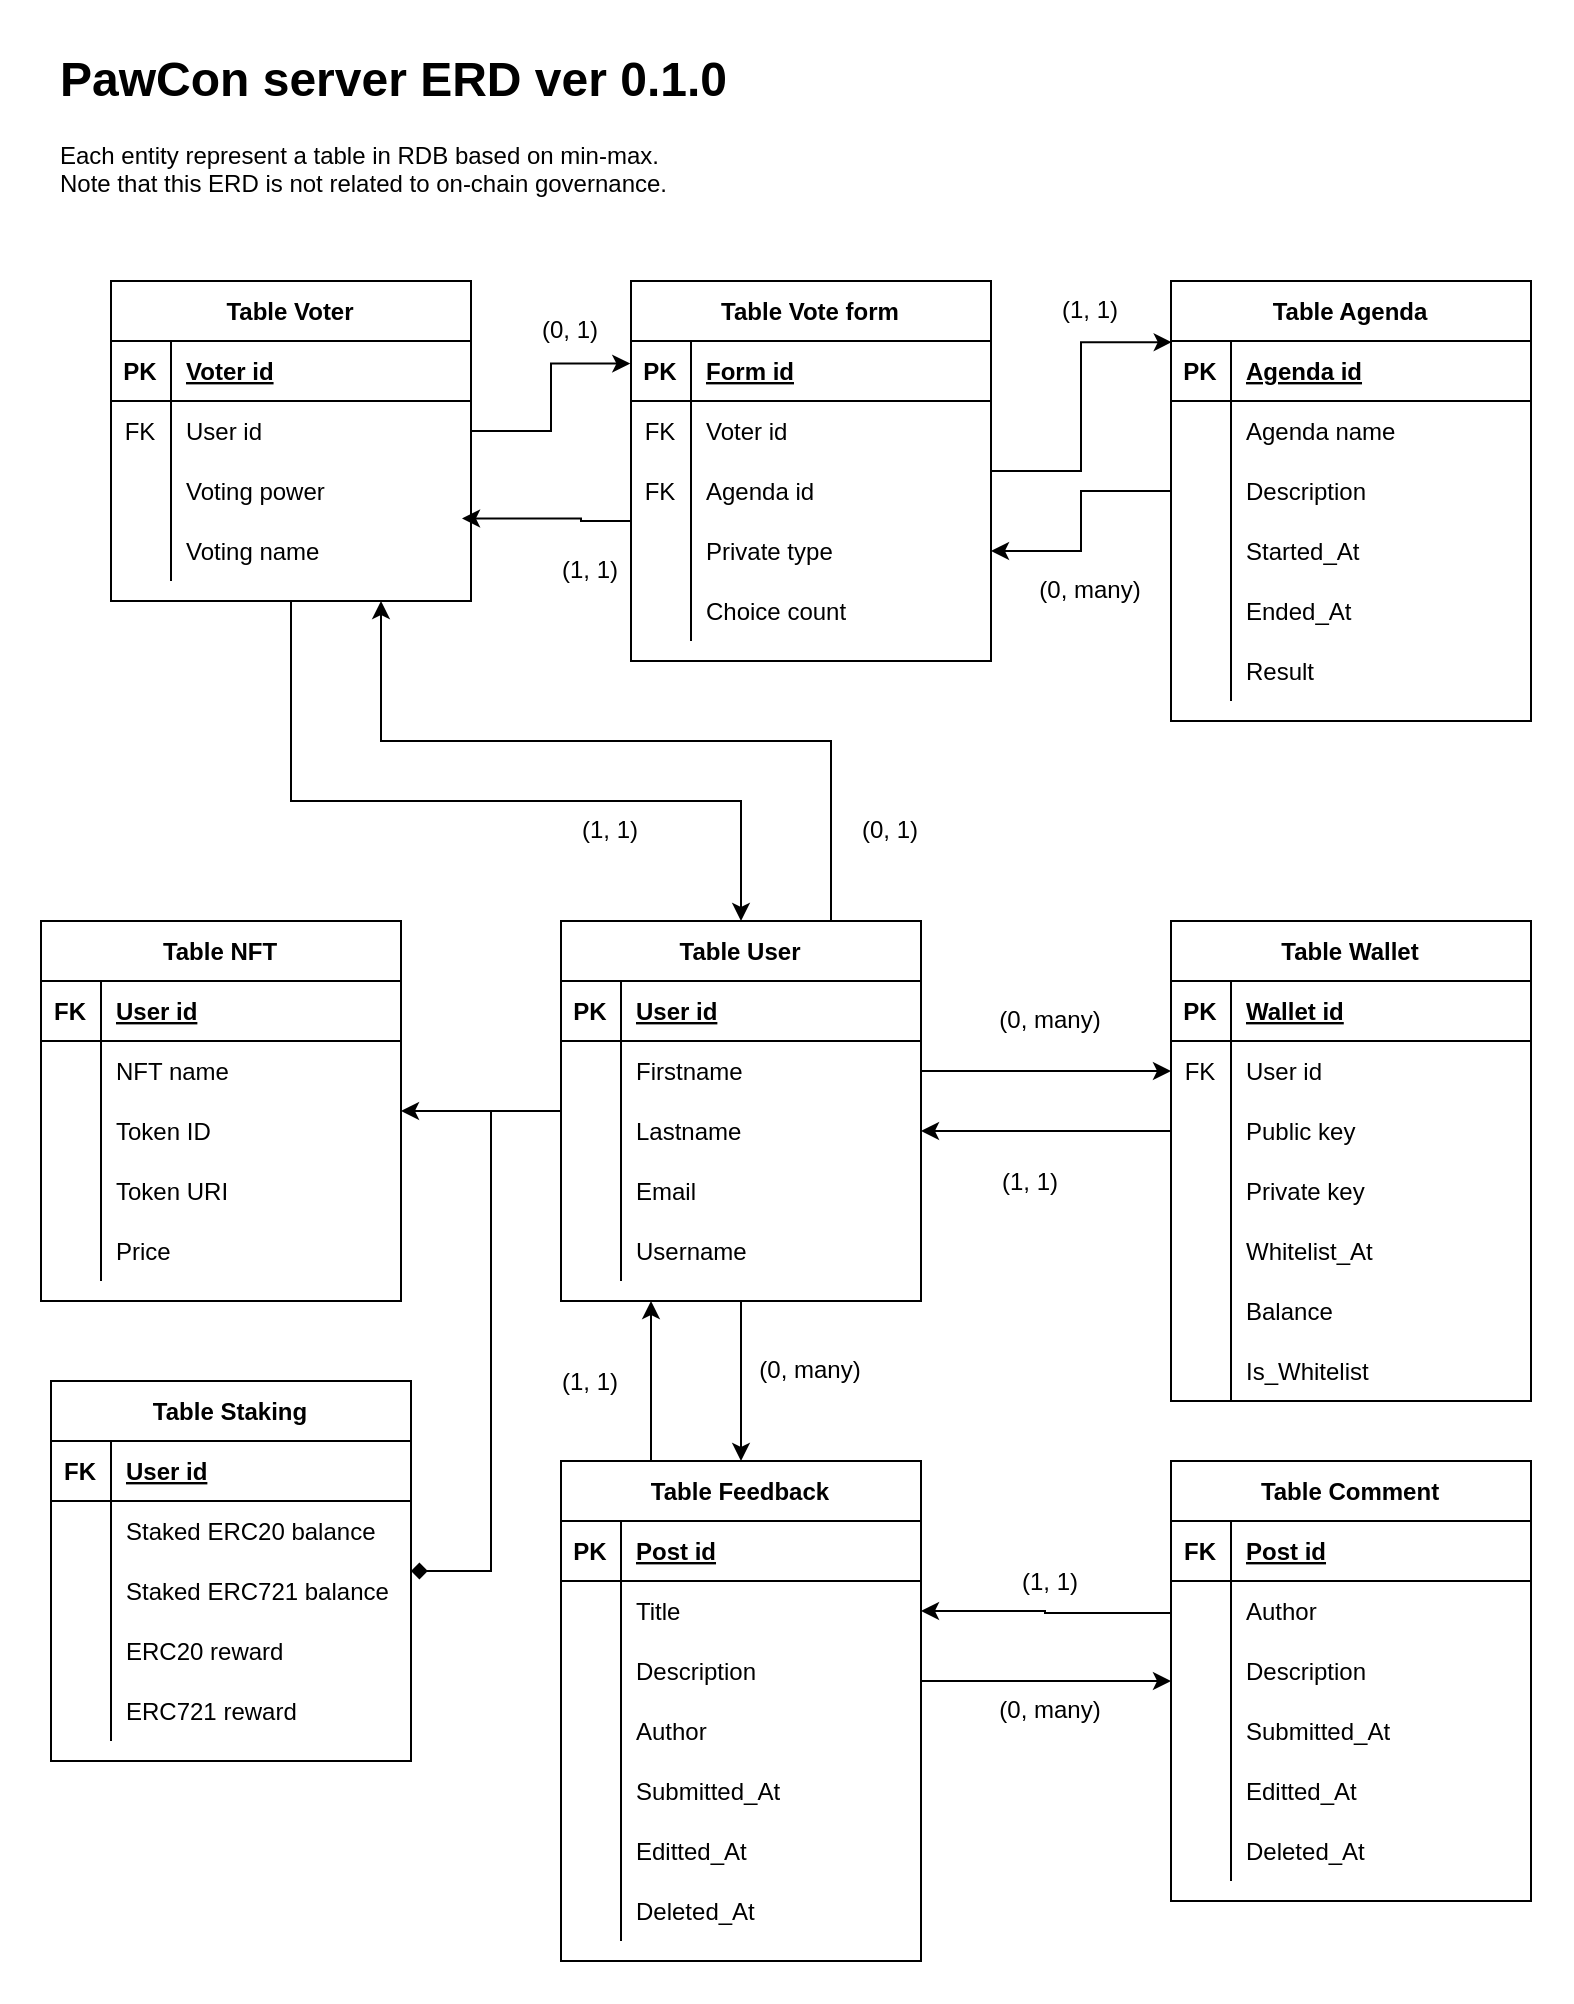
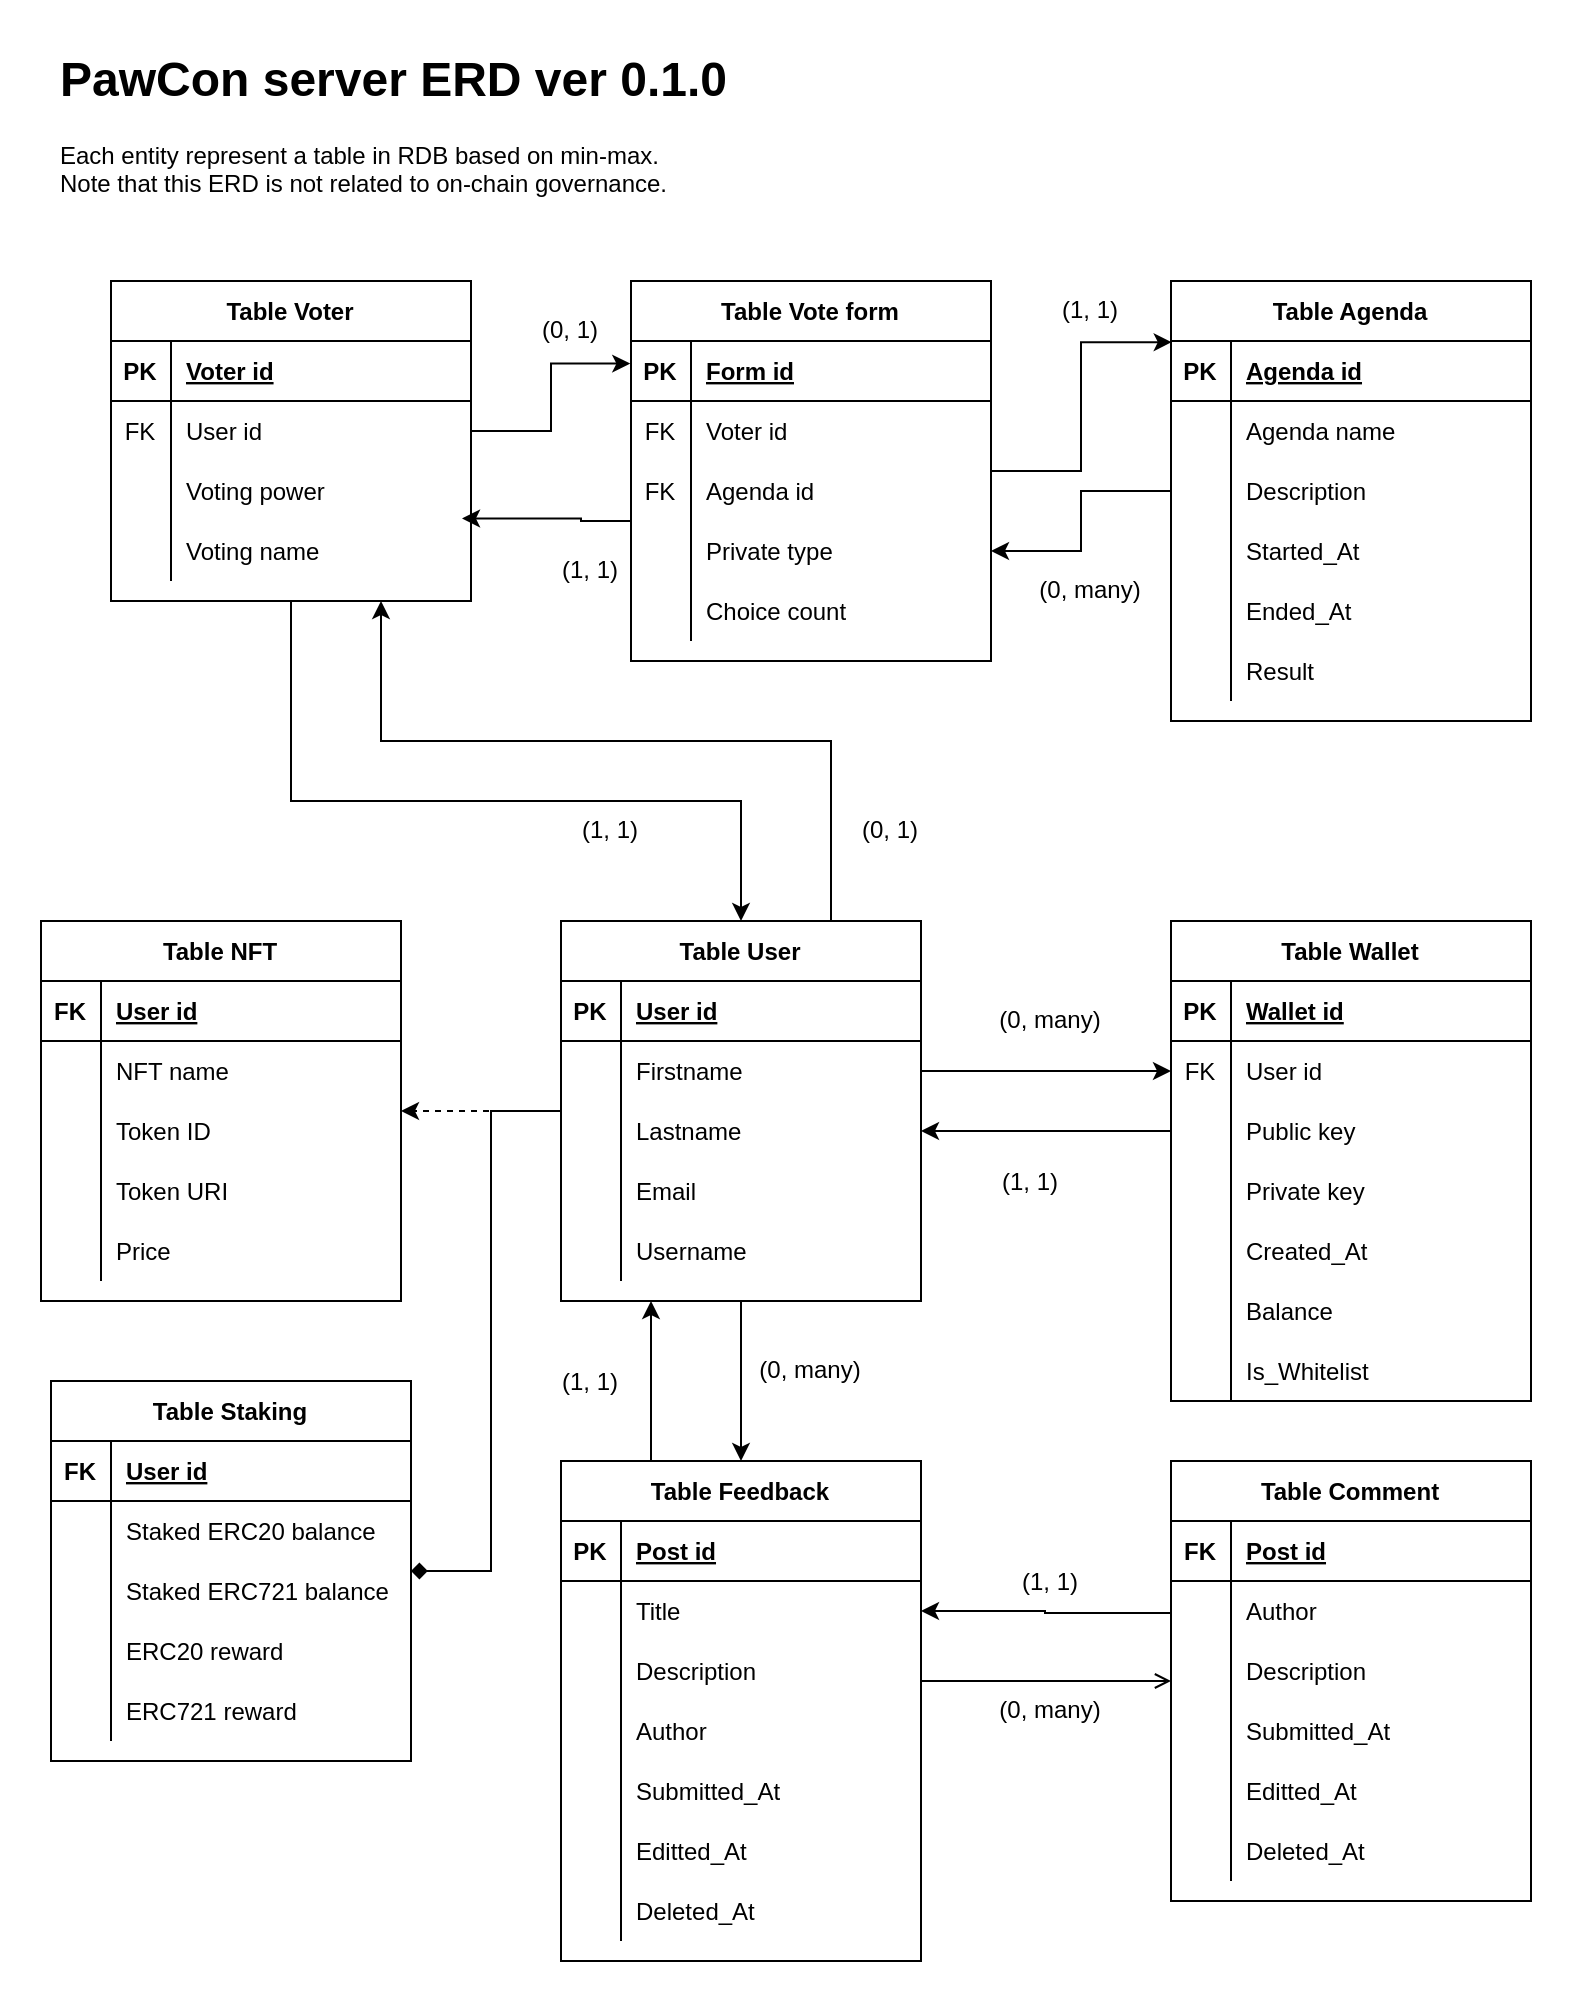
- <mxCell id="27" value="" style="edgeStyle=orthogonalEdgeStyle;rounded=0;orthogonalLoop=1;jettySize=auto;html=1;" edge="1" parent="1" source="29" target="156"><mxGeometry relative="1" as="geometry" /></mxCell>
+ <mxCell id="27" value="" style="edgeStyle=orthogonalEdgeStyle;rounded=0;orthogonalLoop=1;jettySize=auto;html=1;dashed=1;" edge="1" parent="1" source="29" target="156"><mxGeometry relative="1" as="geometry" /></mxCell>
- <mxCell id="60" value="Whitelist_At" style="shape=partialRectangle;connectable=0;fillColor=none;top=0;left=0;bottom=0;right=0;align=left;spacingLeft=6;overflow=hidden;" vertex="1" parent="58"><mxGeometry x="30" width="150" height="30" as="geometry"><mxRectangle width="150" height="30" as="alternateBounds" /></mxGeometry></mxCell>
+ <mxCell id="60" value="Created_At" style="shape=partialRectangle;connectable=0;fillColor=none;top=0;left=0;bottom=0;right=0;align=left;spacingLeft=6;overflow=hidden;" vertex="1" parent="58"><mxGeometry x="30" width="150" height="30" as="geometry"><mxRectangle width="150" height="30" as="alternateBounds" /></mxGeometry></mxCell>
- <mxCell id="108" value="" style="edgeStyle=orthogonalEdgeStyle;rounded=0;orthogonalLoop=1;jettySize=auto;html=1;" edge="1" parent="1" source="110" target="133"><mxGeometry relative="1" as="geometry"><Array as="points"><mxPoint x="495" y="840" /><mxPoint x="495" y="840" /></Array></mxGeometry></mxCell>
+ <mxCell id="108" value="" style="edgeStyle=orthogonalEdgeStyle;rounded=0;orthogonalLoop=1;jettySize=auto;html=1;endArrow=open;" edge="1" parent="1" source="110" target="133"><mxGeometry relative="1" as="geometry"><Array as="points"><mxPoint x="495" y="840" /><mxPoint x="495" y="840" /></Array></mxGeometry></mxCell>
